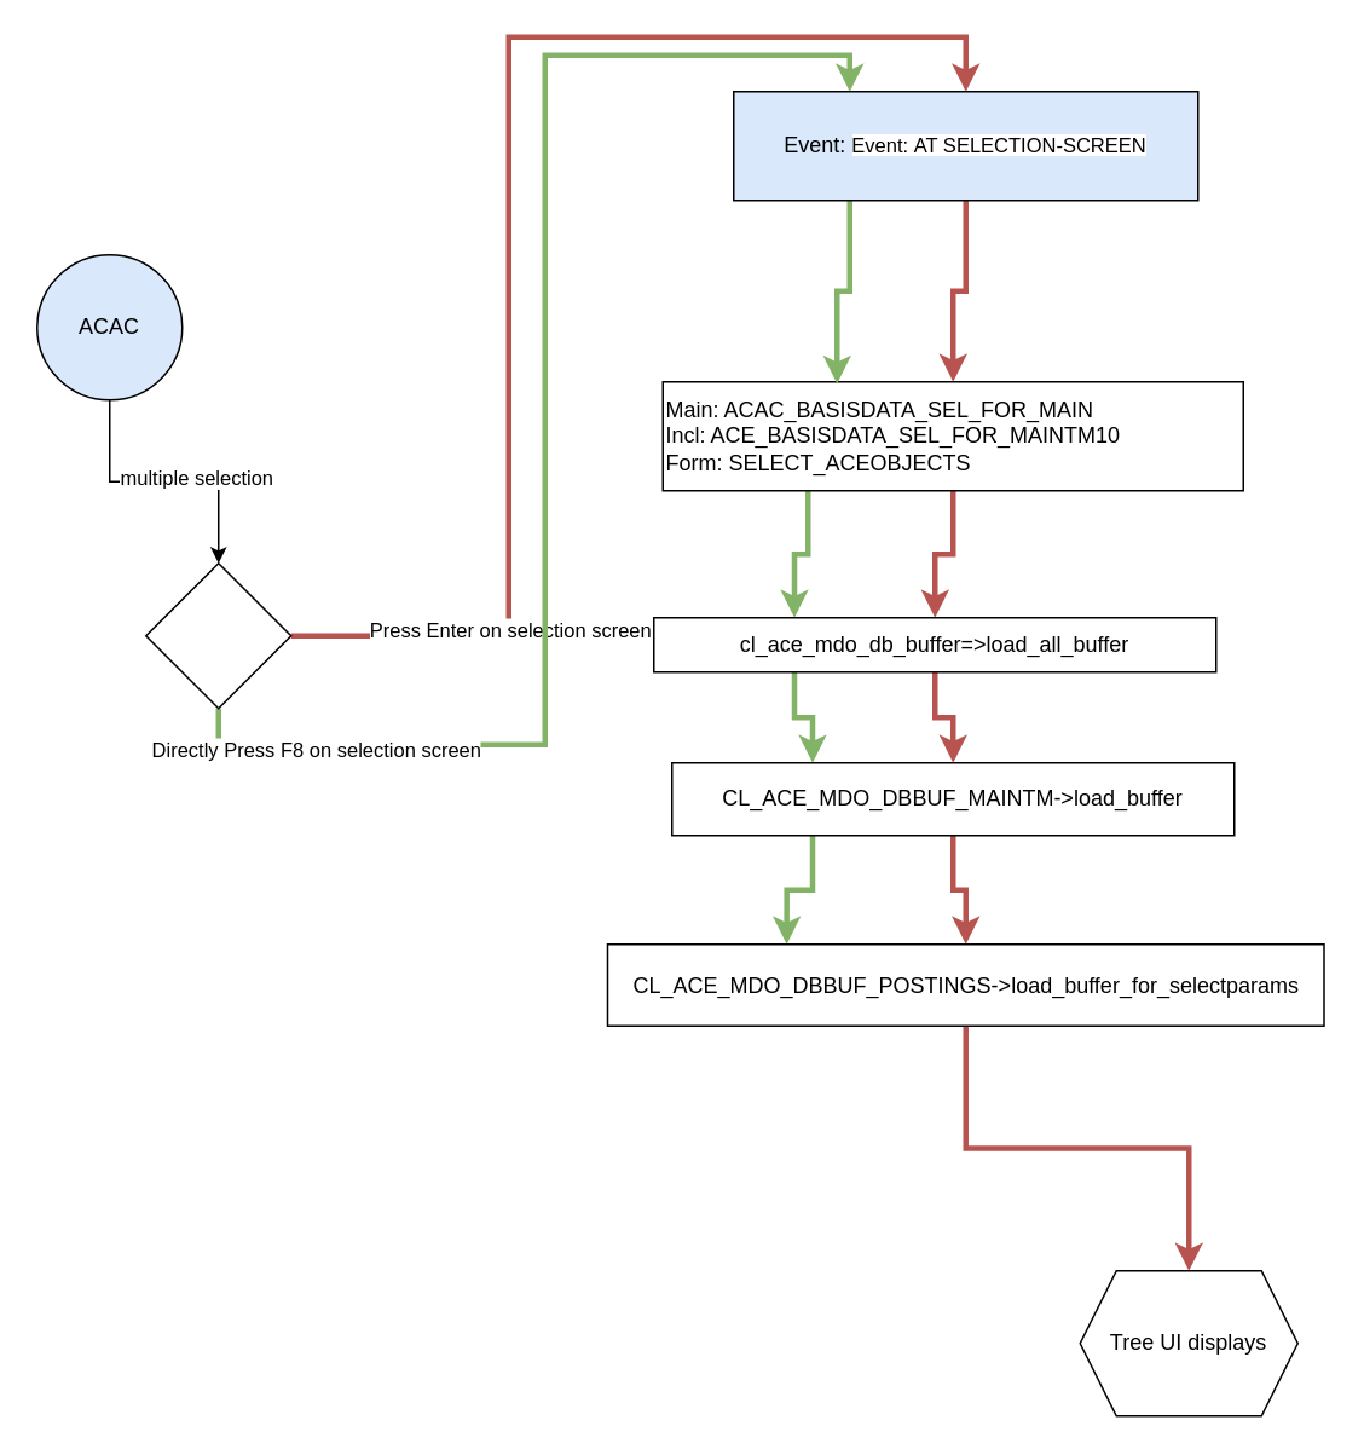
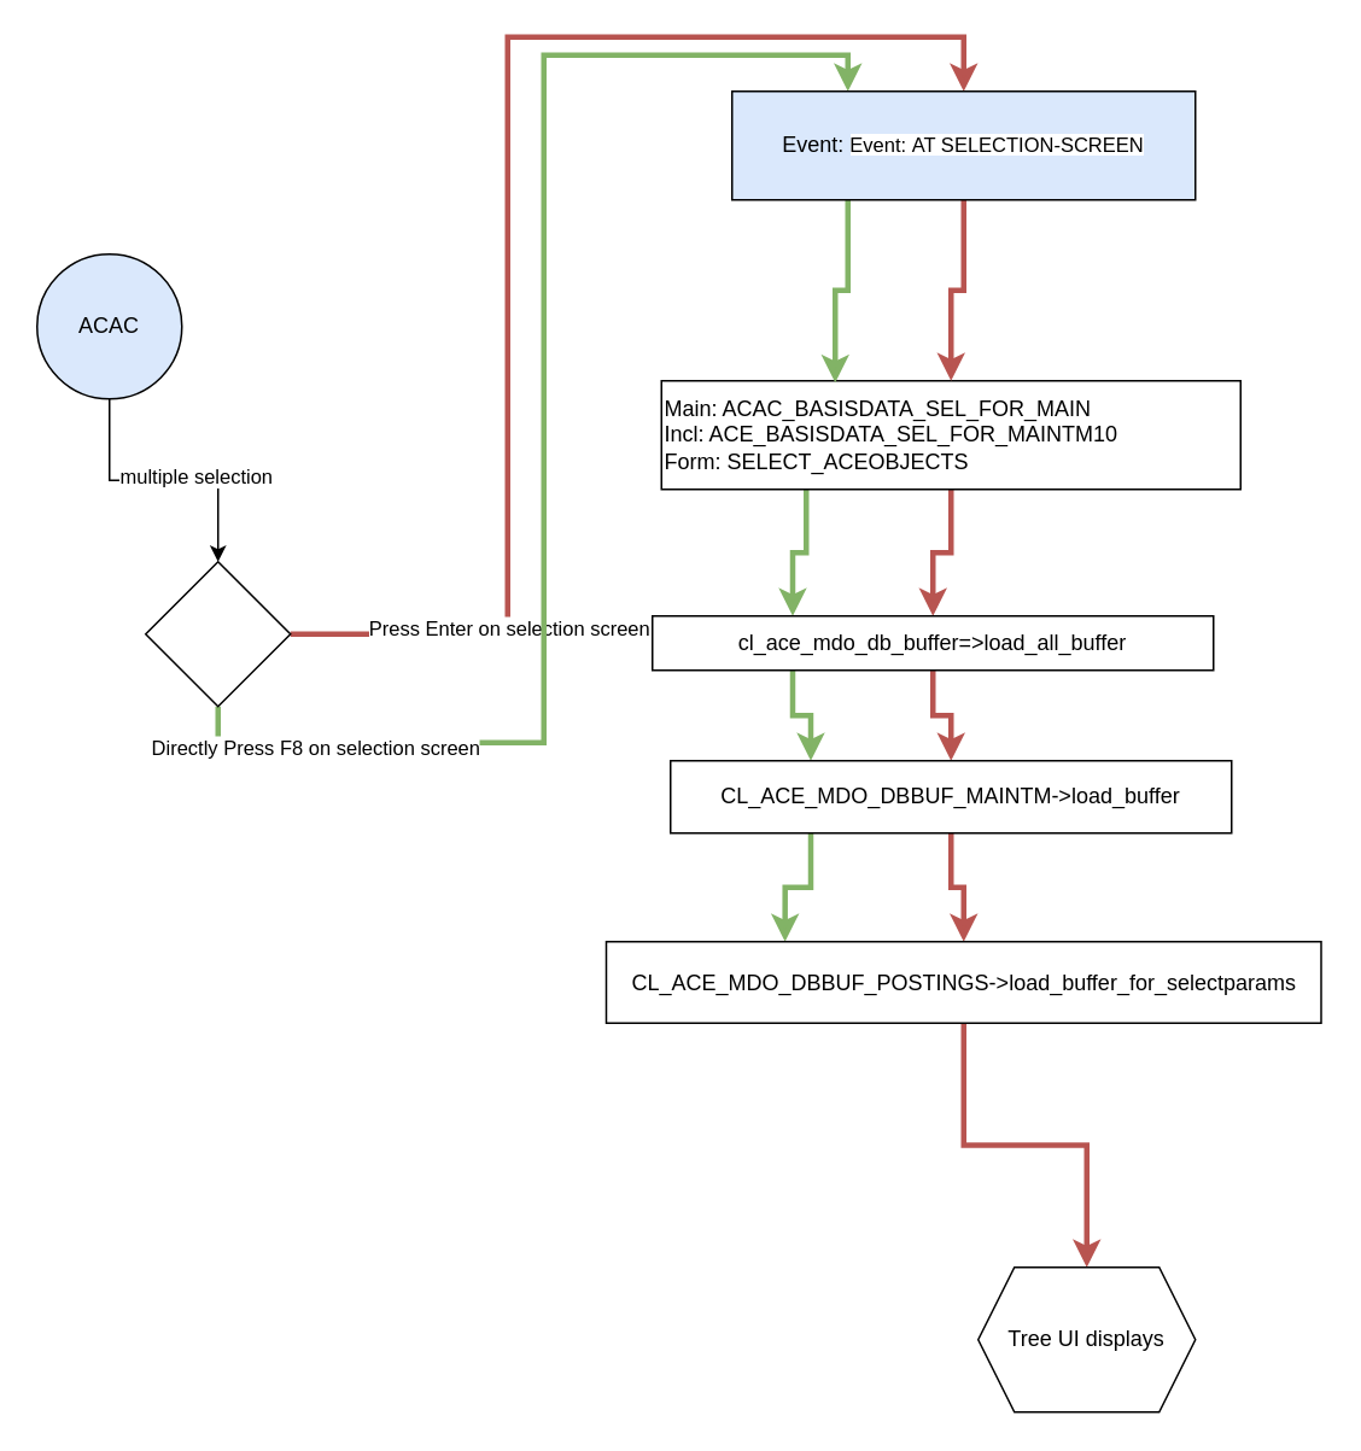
- <mxCell id="21" value="Tree UI displays" style="shape=hexagon;perimeter=hexagonPerimeter2;whiteSpace=wrap;html=1;fixedSize=1;" vertex="1" parent="1"><mxGeometry x="595" y="700" width="120" height="80" as="geometry" /></mxCell>
+ <mxCell id="21" value="Tree UI displays" style="shape=hexagon;perimeter=hexagonPerimeter2;whiteSpace=wrap;html=1;fixedSize=1;" vertex="1" parent="1"><mxGeometry x="540" y="700" width="120" height="80" as="geometry" /></mxCell>
